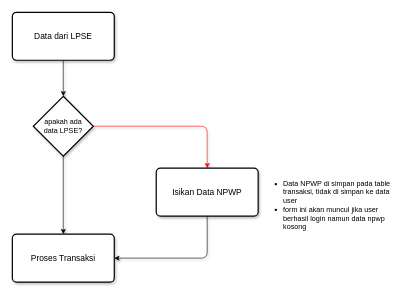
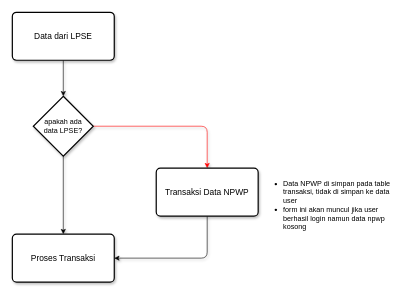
- <mxCell id="9" value="Isikan Data NPWP" style="rounded=1;whiteSpace=wrap;html=1;absoluteArcSize=1;arcSize=14;strokeWidth=2;shadow=1;fontSize=14;" vertex="1" parent="1"><mxGeometry x="260" y="280" width="170" height="80" as="geometry" /></mxCell>
+ <mxCell id="9" value="Transaksi Data NPWP" style="rounded=1;whiteSpace=wrap;html=1;absoluteArcSize=1;arcSize=14;strokeWidth=2;shadow=1;fontSize=14;" vertex="1" parent="1"><mxGeometry x="260" y="280" width="170" height="80" as="geometry" /></mxCell>
